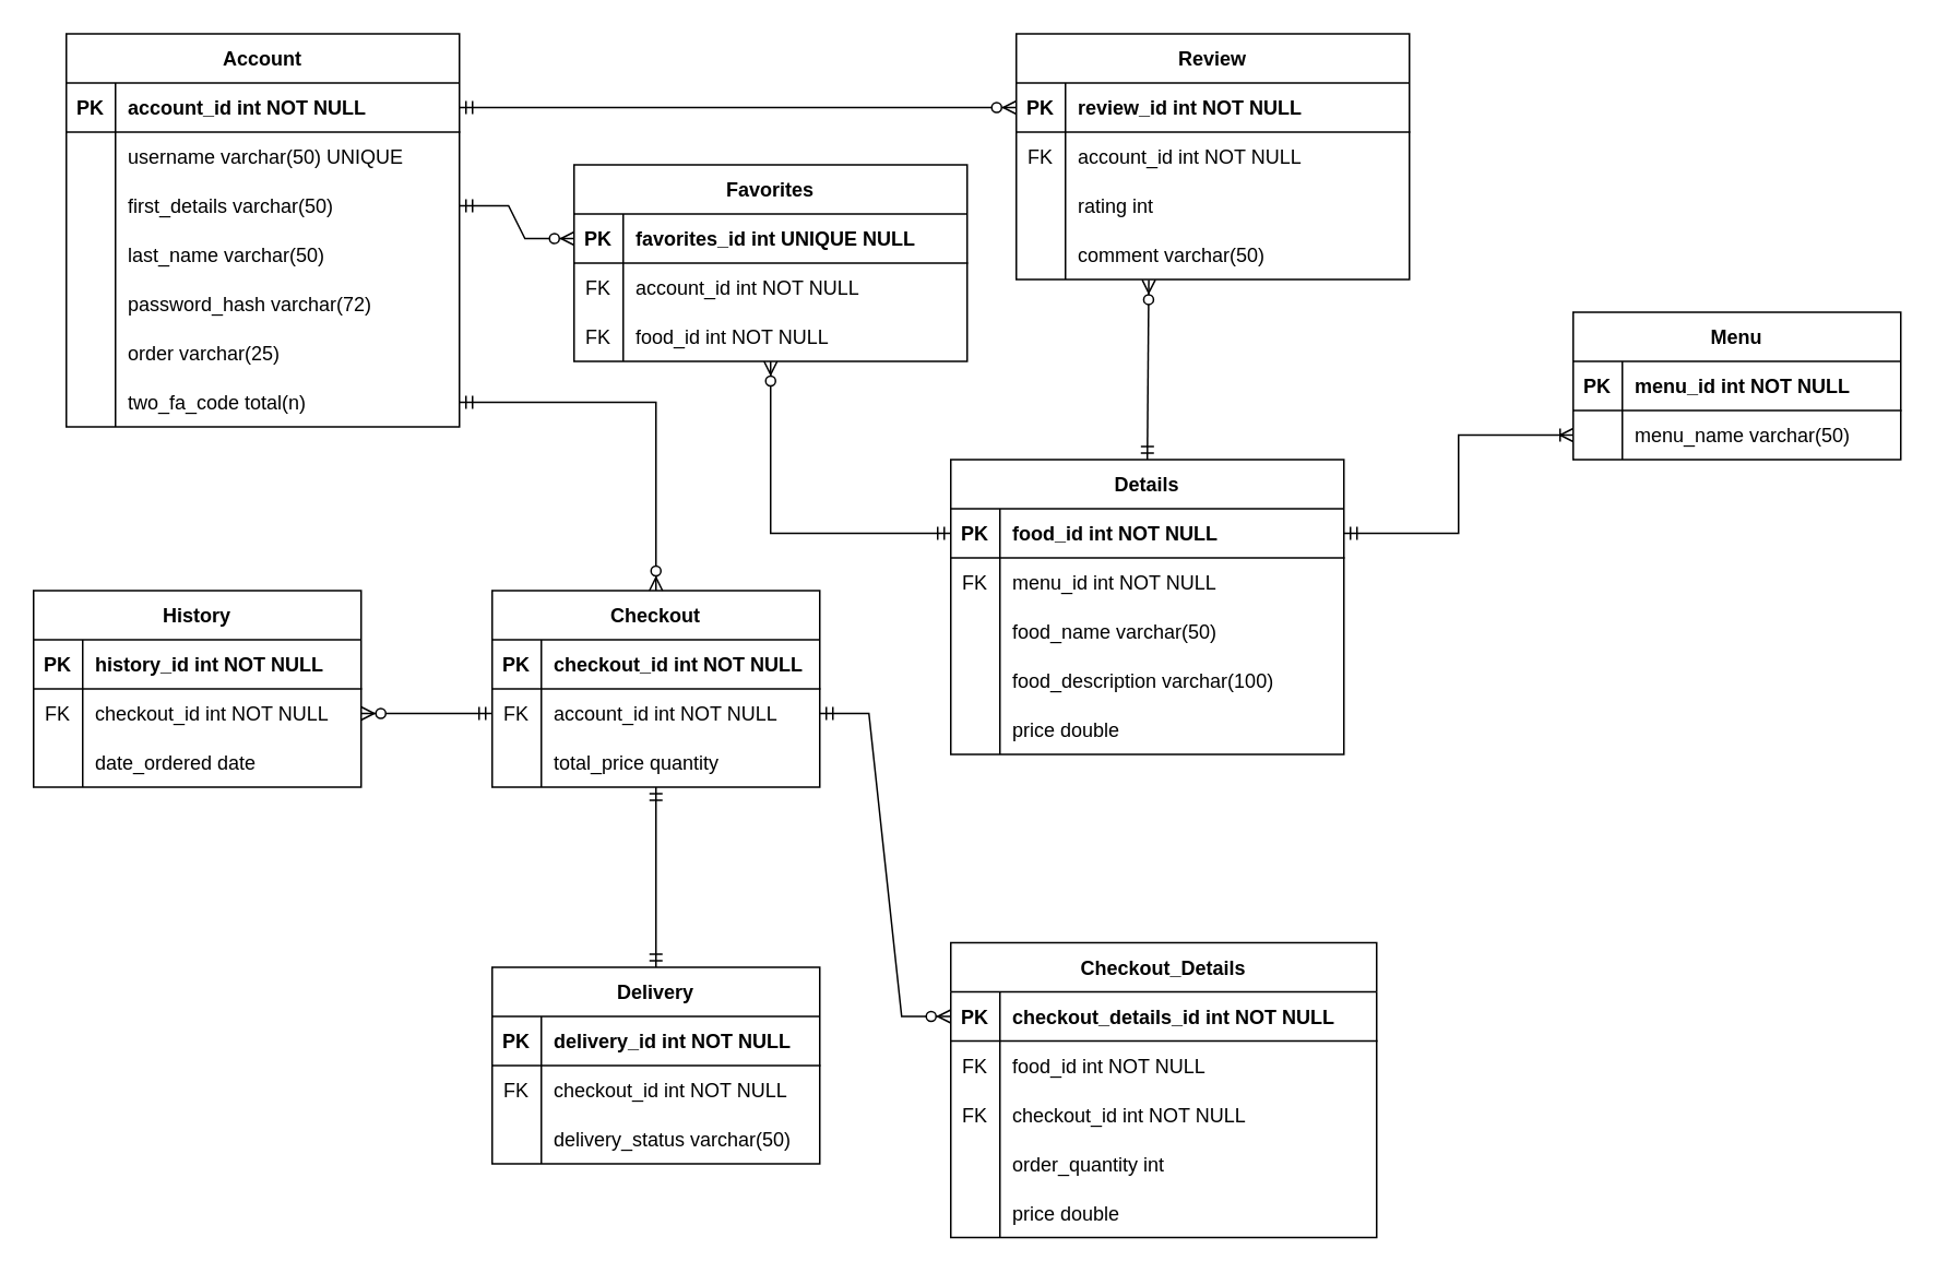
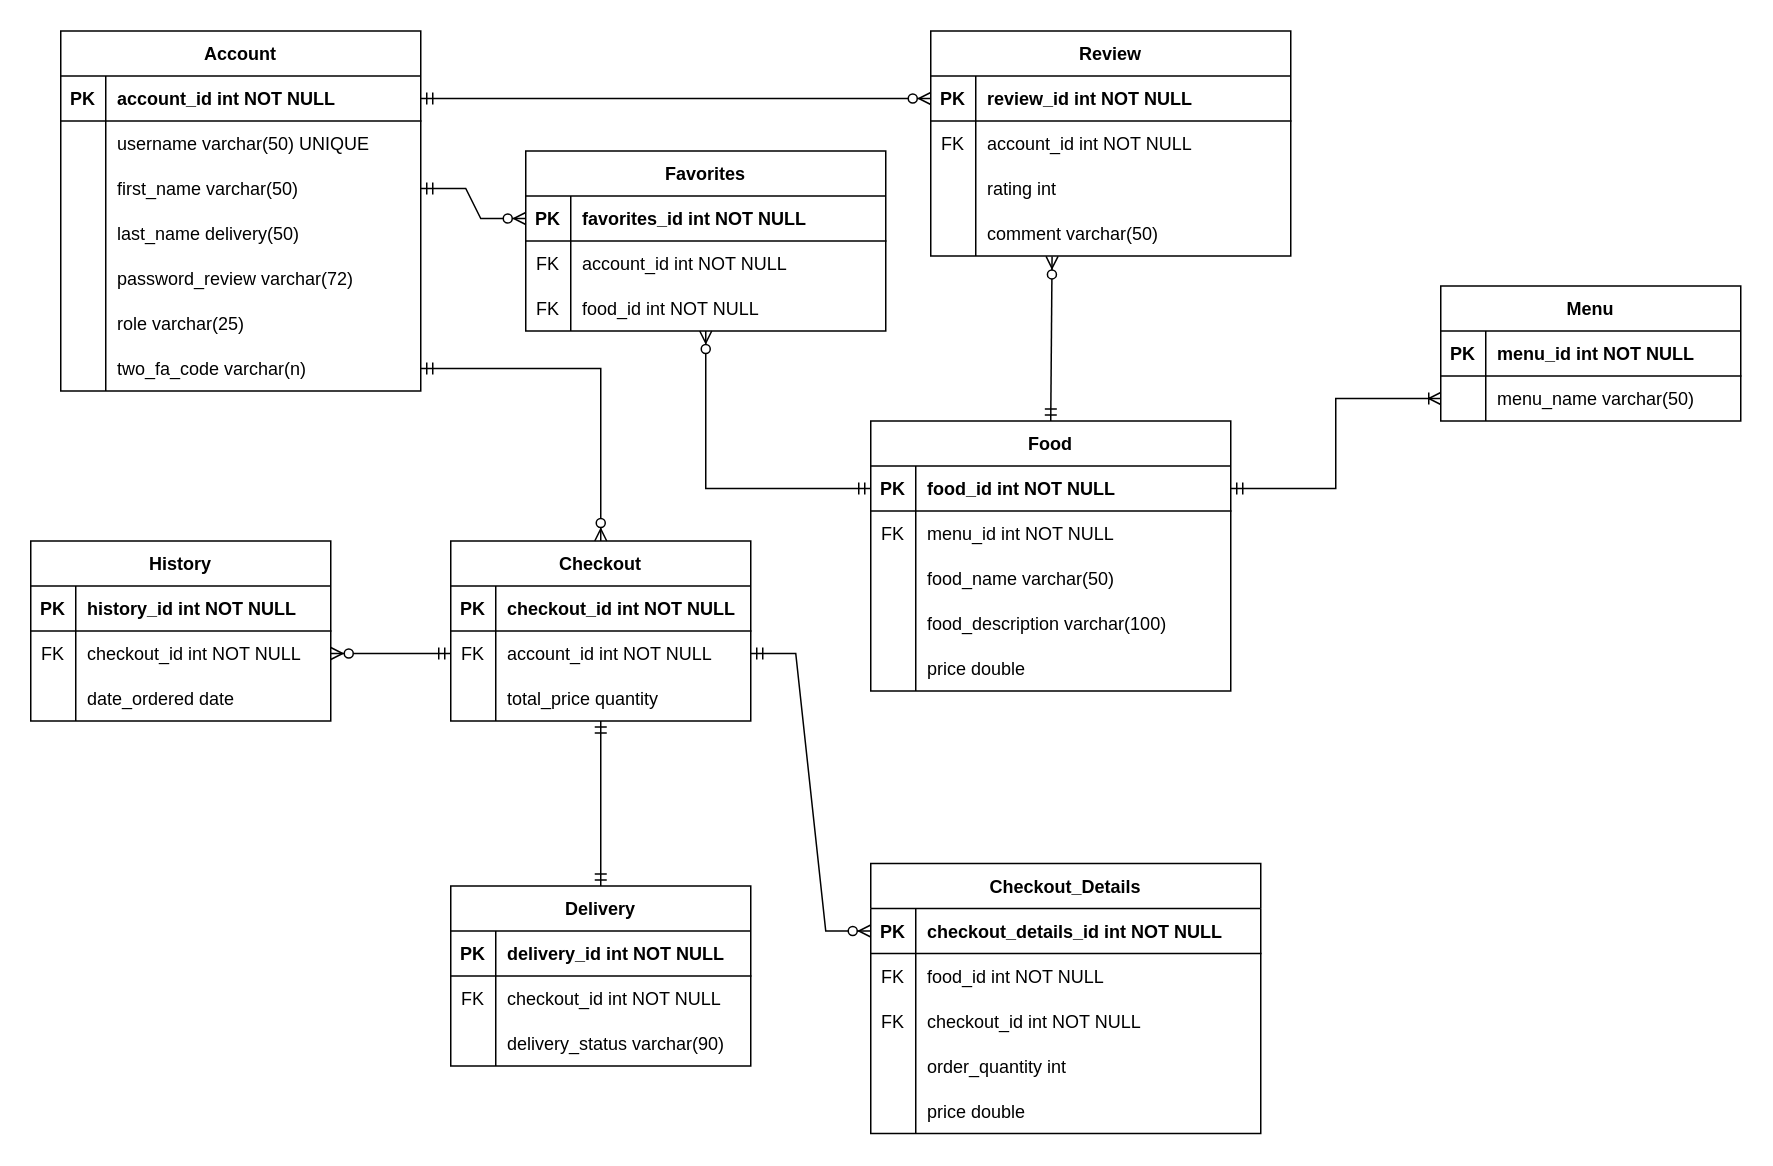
- <mxCell id="11" value="first_details varchar(50)" style="shape=partialRectangle;connectable=0;fillColor=none;top=0;left=0;bottom=0;right=0;align=left;spacingLeft=6;overflow=hidden;" parent="9" vertex="1"><mxGeometry x="30" width="210" height="30" as="geometry"><mxRectangle width="210" height="30" as="alternateBounds" /></mxGeometry></mxCell>
+ <mxCell id="11" value="first_name varchar(50)" style="shape=partialRectangle;connectable=0;fillColor=none;top=0;left=0;bottom=0;right=0;align=left;spacingLeft=6;overflow=hidden;" parent="9" vertex="1"><mxGeometry x="30" width="210" height="30" as="geometry"><mxRectangle width="210" height="30" as="alternateBounds" /></mxGeometry></mxCell>
- <mxCell id="101" value="favorites_id int UNIQUE NULL" style="shape=partialRectangle;connectable=0;fillColor=none;top=0;left=0;bottom=0;right=0;align=left;spacingLeft=6;fontStyle=1;overflow=hidden;" vertex="1" parent="99"><mxGeometry x="30" width="210" height="30" as="geometry"><mxRectangle width="210" height="30" as="alternateBounds" /></mxGeometry></mxCell>
+ <mxCell id="101" value="favorites_id int NOT NULL" style="shape=partialRectangle;connectable=0;fillColor=none;top=0;left=0;bottom=0;right=0;align=left;spacingLeft=6;fontStyle=1;overflow=hidden;" vertex="1" parent="99"><mxGeometry x="30" width="210" height="30" as="geometry"><mxRectangle width="210" height="30" as="alternateBounds" /></mxGeometry></mxCell>
- <mxCell id="14" value="last_name varchar(50)" style="shape=partialRectangle;connectable=0;fillColor=none;top=0;left=0;bottom=0;right=0;align=left;spacingLeft=6;overflow=hidden;" parent="12" vertex="1"><mxGeometry x="30" width="210" height="30" as="geometry"><mxRectangle width="210" height="30" as="alternateBounds" /></mxGeometry></mxCell>
+ <mxCell id="14" value="last_name delivery(50)" style="shape=partialRectangle;connectable=0;fillColor=none;top=0;left=0;bottom=0;right=0;align=left;spacingLeft=6;overflow=hidden;" parent="12" vertex="1"><mxGeometry x="30" width="210" height="30" as="geometry"><mxRectangle width="210" height="30" as="alternateBounds" /></mxGeometry></mxCell>
- <mxCell id="17" value="password_hash varchar(72)" style="shape=partialRectangle;connectable=0;fillColor=none;top=0;left=0;bottom=0;right=0;align=left;spacingLeft=6;overflow=hidden;" parent="15" vertex="1"><mxGeometry x="30" width="210" height="30" as="geometry"><mxRectangle width="210" height="30" as="alternateBounds" /></mxGeometry></mxCell>
+ <mxCell id="17" value="password_review varchar(72)" style="shape=partialRectangle;connectable=0;fillColor=none;top=0;left=0;bottom=0;right=0;align=left;spacingLeft=6;overflow=hidden;" parent="15" vertex="1"><mxGeometry x="30" width="210" height="30" as="geometry"><mxRectangle width="210" height="30" as="alternateBounds" /></mxGeometry></mxCell>
- <mxCell id="20" value="order varchar(25)" style="shape=partialRectangle;connectable=0;fillColor=none;top=0;left=0;bottom=0;right=0;align=left;spacingLeft=6;overflow=hidden;" vertex="1" parent="18"><mxGeometry x="30" width="210" height="30" as="geometry"><mxRectangle width="210" height="30" as="alternateBounds" /></mxGeometry></mxCell>
+ <mxCell id="20" value="role varchar(25)" style="shape=partialRectangle;connectable=0;fillColor=none;top=0;left=0;bottom=0;right=0;align=left;spacingLeft=6;overflow=hidden;" vertex="1" parent="18"><mxGeometry x="30" width="210" height="30" as="geometry"><mxRectangle width="210" height="30" as="alternateBounds" /></mxGeometry></mxCell>
- <mxCell id="23" value="two_fa_code total(n)" style="shape=partialRectangle;connectable=0;fillColor=none;top=0;left=0;bottom=0;right=0;align=left;spacingLeft=6;overflow=hidden;" vertex="1" parent="21"><mxGeometry x="30" width="210" height="30" as="geometry"><mxRectangle width="210" height="30" as="alternateBounds" /></mxGeometry></mxCell>
+ <mxCell id="23" value="two_fa_code varchar(n)" style="shape=partialRectangle;connectable=0;fillColor=none;top=0;left=0;bottom=0;right=0;align=left;spacingLeft=6;overflow=hidden;" vertex="1" parent="21"><mxGeometry x="30" width="210" height="30" as="geometry"><mxRectangle width="210" height="30" as="alternateBounds" /></mxGeometry></mxCell>
- <mxCell id="24" value="Details" style="shape=table;startSize=30;container=1;collapsible=1;childLayout=tableLayout;fixedRows=1;rowLines=0;fontStyle=1;align=center;resizeLast=1;" parent="1" vertex="1"><mxGeometry x="580" y="280" width="240" height="180" as="geometry" /></mxCell>
+ <mxCell id="24" value="Food" style="shape=table;startSize=30;container=1;collapsible=1;childLayout=tableLayout;fixedRows=1;rowLines=0;fontStyle=1;align=center;resizeLast=1;" parent="1" vertex="1"><mxGeometry x="580" y="280" width="240" height="180" as="geometry" /></mxCell>
- <mxCell id="82" value="delivery_status varchar(50)" style="shape=partialRectangle;connectable=0;fillColor=none;top=0;left=0;bottom=0;right=0;align=left;spacingLeft=6;overflow=hidden;" parent="80" vertex="1"><mxGeometry x="30" width="170" height="30" as="geometry"><mxRectangle width="170" height="30" as="alternateBounds" /></mxGeometry></mxCell>
+ <mxCell id="82" value="delivery_status varchar(90)" style="shape=partialRectangle;connectable=0;fillColor=none;top=0;left=0;bottom=0;right=0;align=left;spacingLeft=6;overflow=hidden;" parent="80" vertex="1"><mxGeometry x="30" width="170" height="30" as="geometry"><mxRectangle width="170" height="30" as="alternateBounds" /></mxGeometry></mxCell>
